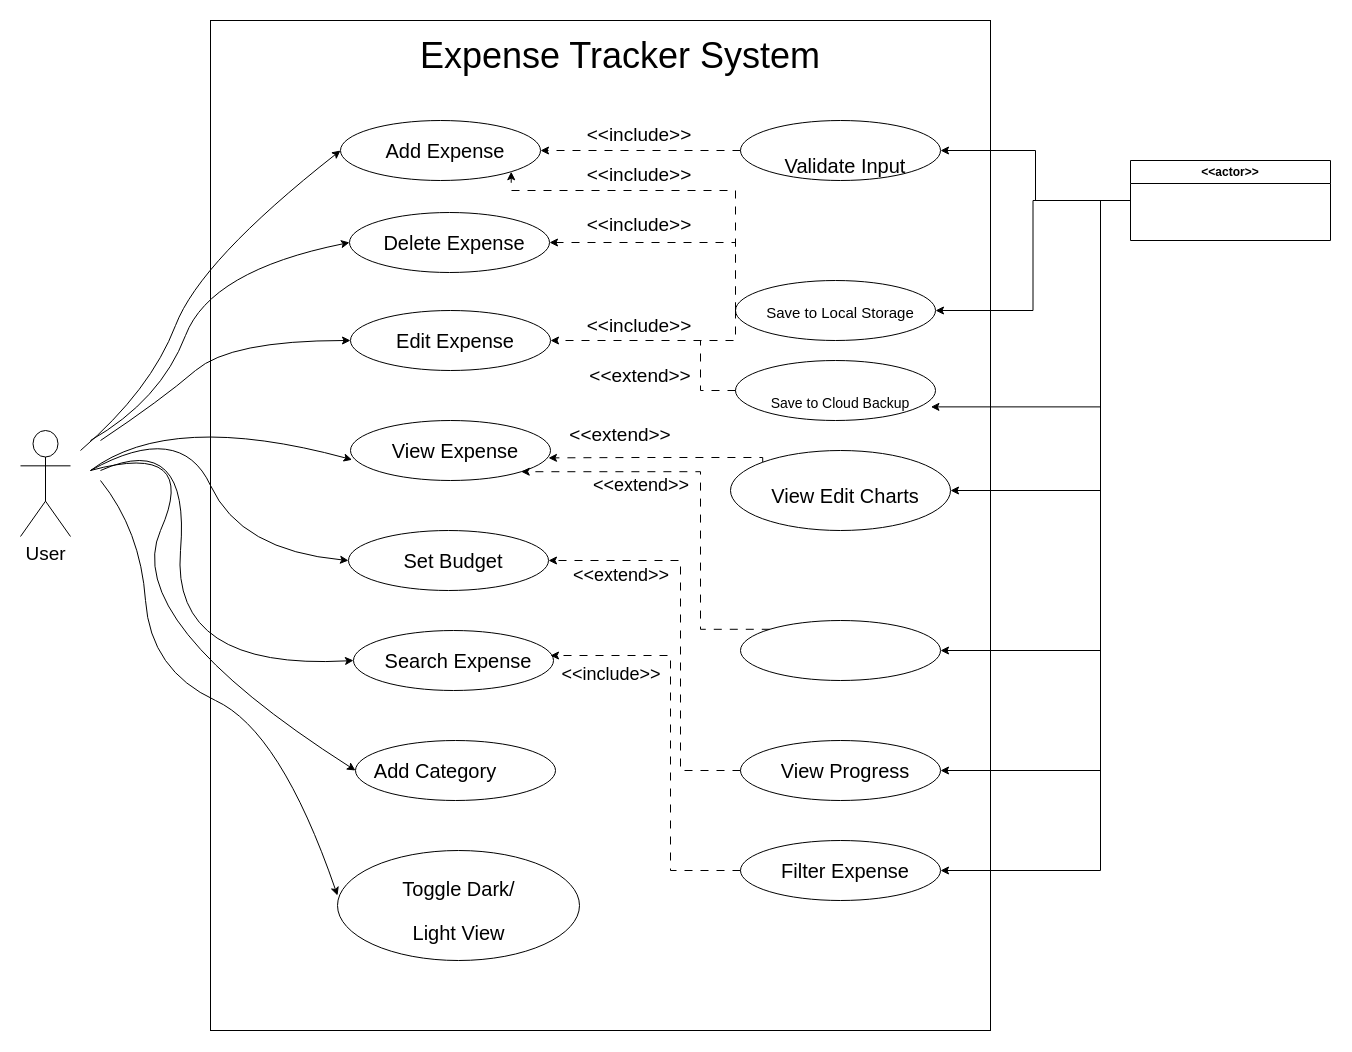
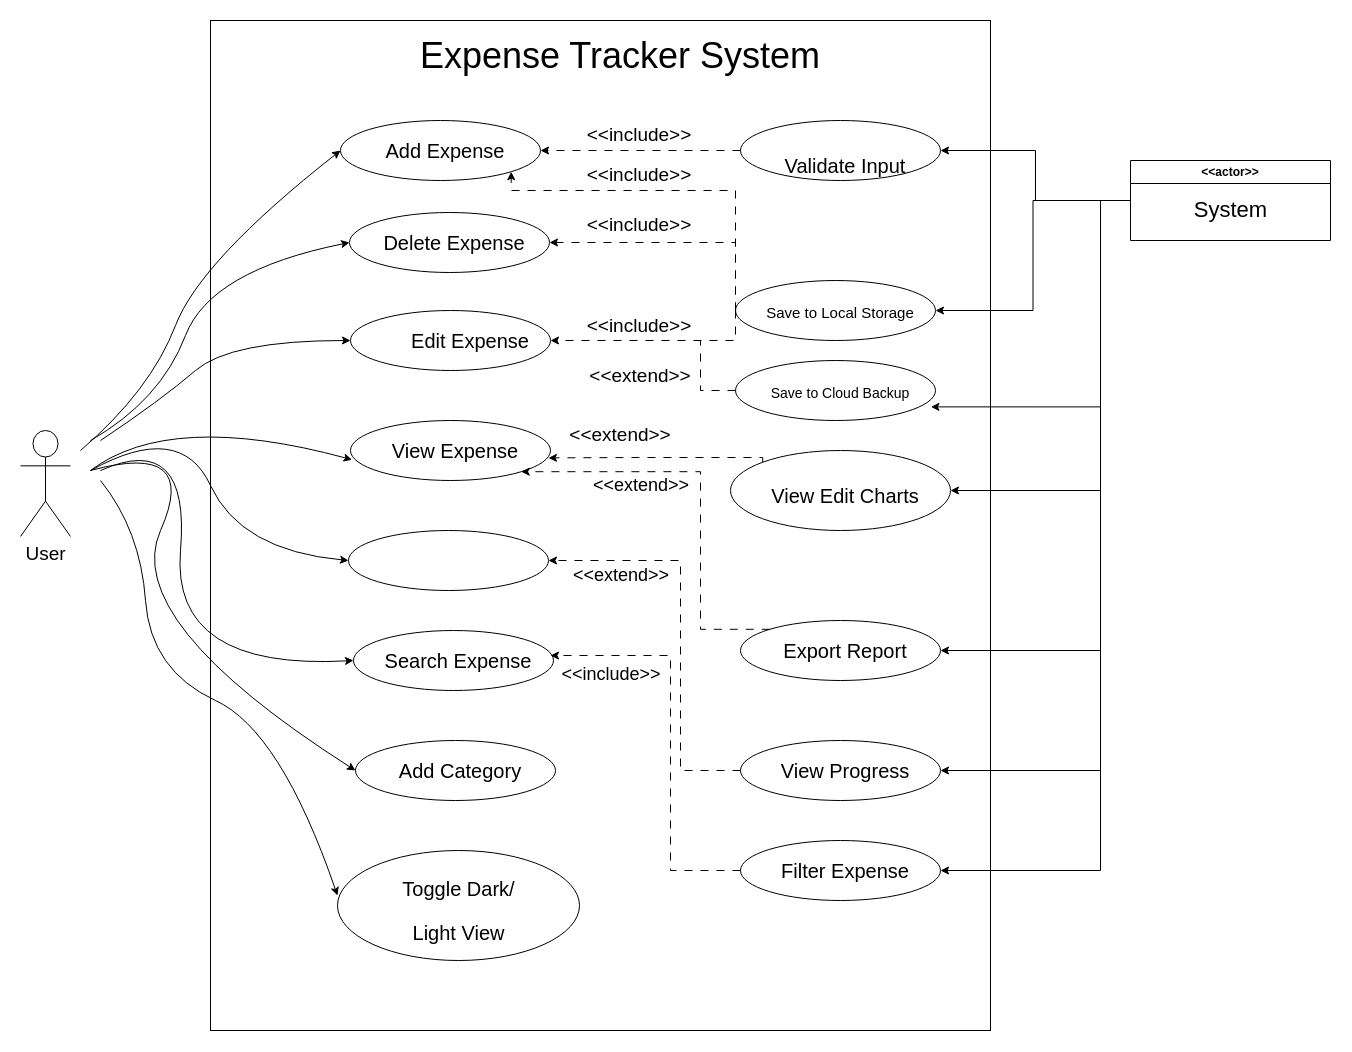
+ <mxCell id="60" value="System" style="text;html=1;align=center;verticalAlign=middle;resizable=0;points=[];autosize=1;strokeColor=none;fillColor=none;fontSize=22;" parent="59" vertex="1"><mxGeometry x="50" y="30" width="100" height="40" as="geometry" /></mxCell>
- <mxCell id="8" value="&lt;font style=&quot;font-size: 20px;&quot;&gt;Edit Expense&lt;/font&gt;" style="text;html=1;align=center;verticalAlign=middle;whiteSpace=wrap;rounded=0;fontSize=36;" parent="1" vertex="1"><mxGeometry x="380" y="320" width="150" height="30" as="geometry" /></mxCell>
+ <mxCell id="8" value="&lt;font style=&quot;font-size: 20px;&quot;&gt;Edit Expense&lt;/font&gt;" style="text;html=1;align=center;verticalAlign=middle;whiteSpace=wrap;rounded=0;fontSize=36;" parent="1" vertex="1"><mxGeometry x="395" y="320" width="150" height="30" as="geometry" /></mxCell>
- <mxCell id="66" value="&lt;font style=&quot;font-size: 14px;&quot;&gt;Save to Cloud Backup&lt;/font&gt;" style="text;html=1;align=center;verticalAlign=middle;whiteSpace=wrap;rounded=0;fontSize=36;" parent="1" vertex="1"><mxGeometry x="765" y="380" width="150" height="30" as="geometry" /></mxCell>
+ <mxCell id="66" value="&lt;font style=&quot;font-size: 14px;&quot;&gt;Save to Cloud Backup&lt;/font&gt;" style="text;html=1;align=center;verticalAlign=middle;whiteSpace=wrap;rounded=0;fontSize=36;" parent="1" vertex="1"><mxGeometry x="765" y="370" width="150" height="30" as="geometry" /></mxCell>
- <mxCell id="12" value="&lt;font style=&quot;font-size: 20px;&quot;&gt;Set Budget&lt;/font&gt;" style="text;html=1;align=center;verticalAlign=middle;whiteSpace=wrap;rounded=0;fontSize=36;" parent="1" vertex="1"><mxGeometry x="378" y="540" width="150" height="30" as="geometry" /></mxCell>
+ <mxCell id="32" value="&lt;span style=&quot;font-size: 20px;&quot;&gt;Export Report&lt;/span&gt;" style="text;html=1;align=center;verticalAlign=middle;whiteSpace=wrap;rounded=0;fontSize=36;" parent="1" vertex="1"><mxGeometry x="770" y="630" width="150" height="30" as="geometry" /></mxCell>
- <mxCell id="16" value="&lt;font style=&quot;font-size: 20px;&quot;&gt;Add Category&lt;/font&gt;" style="text;html=1;align=center;verticalAlign=middle;whiteSpace=wrap;rounded=0;fontSize=36;" parent="1" vertex="1"><mxGeometry x="360" y="750" width="150" height="30" as="geometry" /></mxCell>
+ <mxCell id="16" value="&lt;font style=&quot;font-size: 20px;&quot;&gt;Add Category&lt;/font&gt;" style="text;html=1;align=center;verticalAlign=middle;whiteSpace=wrap;rounded=0;fontSize=36;" parent="1" vertex="1"><mxGeometry x="385" y="750" width="150" height="30" as="geometry" /></mxCell>
